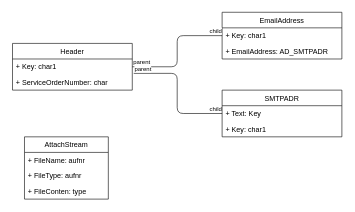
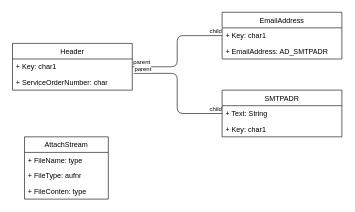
- <mxCell id="12" value="+ Text: Key" style="text;strokeColor=none;fillColor=none;align=left;verticalAlign=top;spacingLeft=4;spacingRight=4;overflow=hidden;rotatable=0;points=[[0,0.5],[1,0.5]];portConstraint=eastwest;" vertex="1" parent="11"><mxGeometry y="26" width="200" height="26" as="geometry" /></mxCell>
+ <mxCell id="12" value="+ Text: String" style="text;strokeColor=none;fillColor=none;align=left;verticalAlign=top;spacingLeft=4;spacingRight=4;overflow=hidden;rotatable=0;points=[[0,0.5],[1,0.5]];portConstraint=eastwest;" vertex="1" parent="11"><mxGeometry y="26" width="200" height="26" as="geometry" /></mxCell>
- <mxCell id="18" value="+ FileName: aufnr" style="text;strokeColor=none;fillColor=none;align=left;verticalAlign=top;spacingLeft=4;spacingRight=4;overflow=hidden;rotatable=0;points=[[0,0.5],[1,0.5]];portConstraint=eastwest;" vertex="1" parent="17"><mxGeometry y="26" width="140" height="26" as="geometry" /></mxCell>
+ <mxCell id="18" value="+ FileName: type" style="text;strokeColor=none;fillColor=none;align=left;verticalAlign=top;spacingLeft=4;spacingRight=4;overflow=hidden;rotatable=0;points=[[0,0.5],[1,0.5]];portConstraint=eastwest;" vertex="1" parent="17"><mxGeometry y="26" width="140" height="26" as="geometry" /></mxCell>
